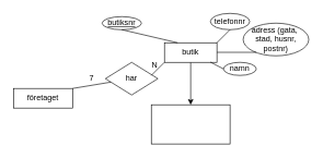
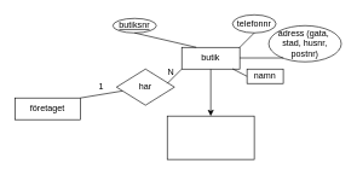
- <mxCell id="14" value="namn" style="ellipse;whiteSpace=wrap;html=1;align=center;" vertex="1" parent="1"><mxGeometry x="340" y="95" width="50" height="20" as="geometry" /></mxCell>
+ <mxCell id="14" value="namn" style="whiteSpace=wrap;html=1;align=center;rounded=0;" vertex="1" parent="1"><mxGeometry x="340" y="95" width="50" height="20" as="geometry" /></mxCell>
- <mxCell id="16" value="7" style="text;strokeColor=none;align=center;fillColor=none;html=1;verticalAlign=middle;whiteSpace=wrap;rounded=0;" vertex="1" parent="1"><mxGeometry x="124" y="115" width="30" height="10" as="geometry" /></mxCell>
+ <mxCell id="16" value="1" style="text;strokeColor=none;align=center;fillColor=none;html=1;verticalAlign=middle;whiteSpace=wrap;rounded=0;" vertex="1" parent="1"><mxGeometry x="124" y="115" width="30" height="10" as="geometry" /></mxCell>
